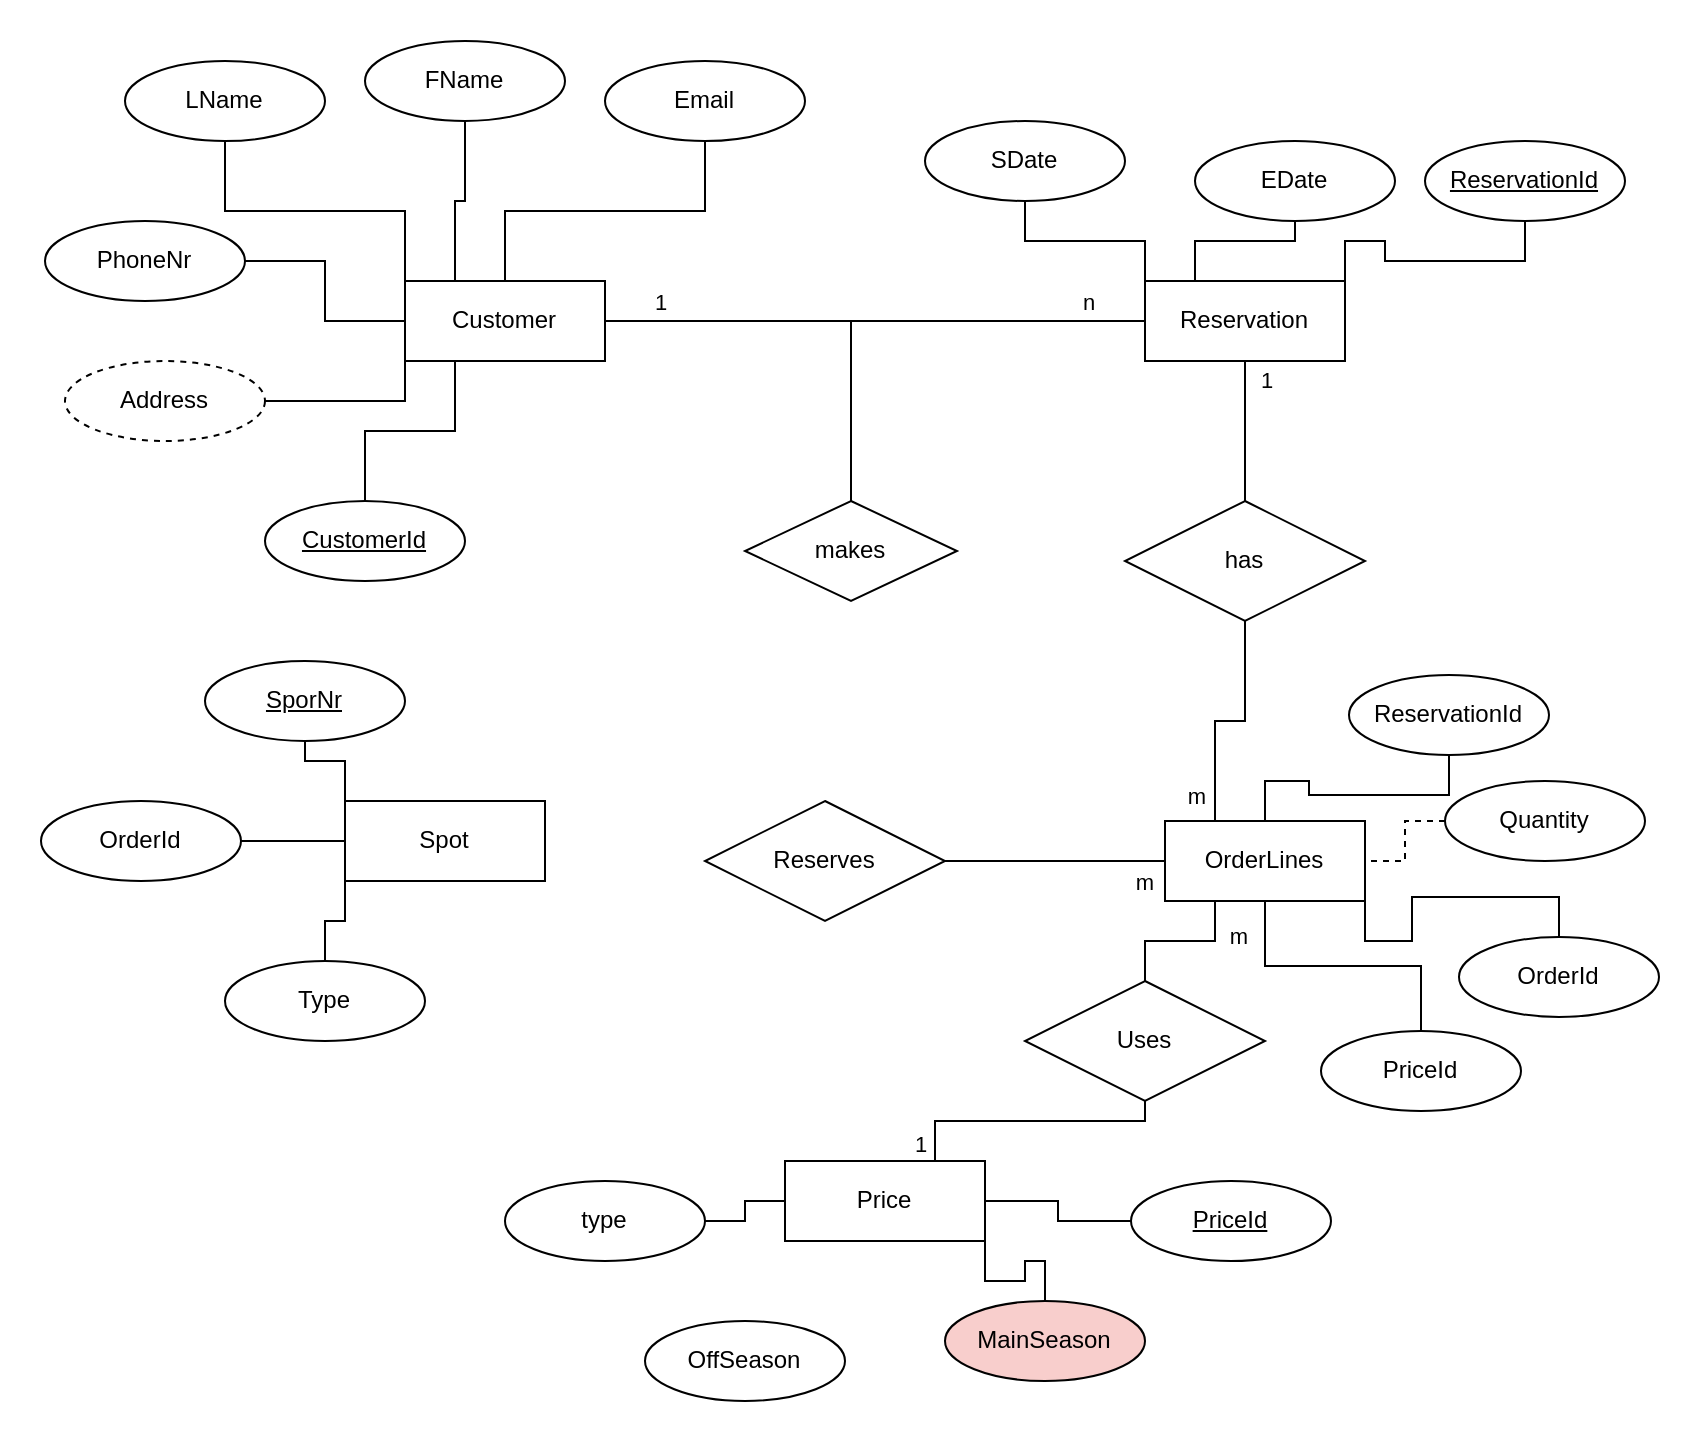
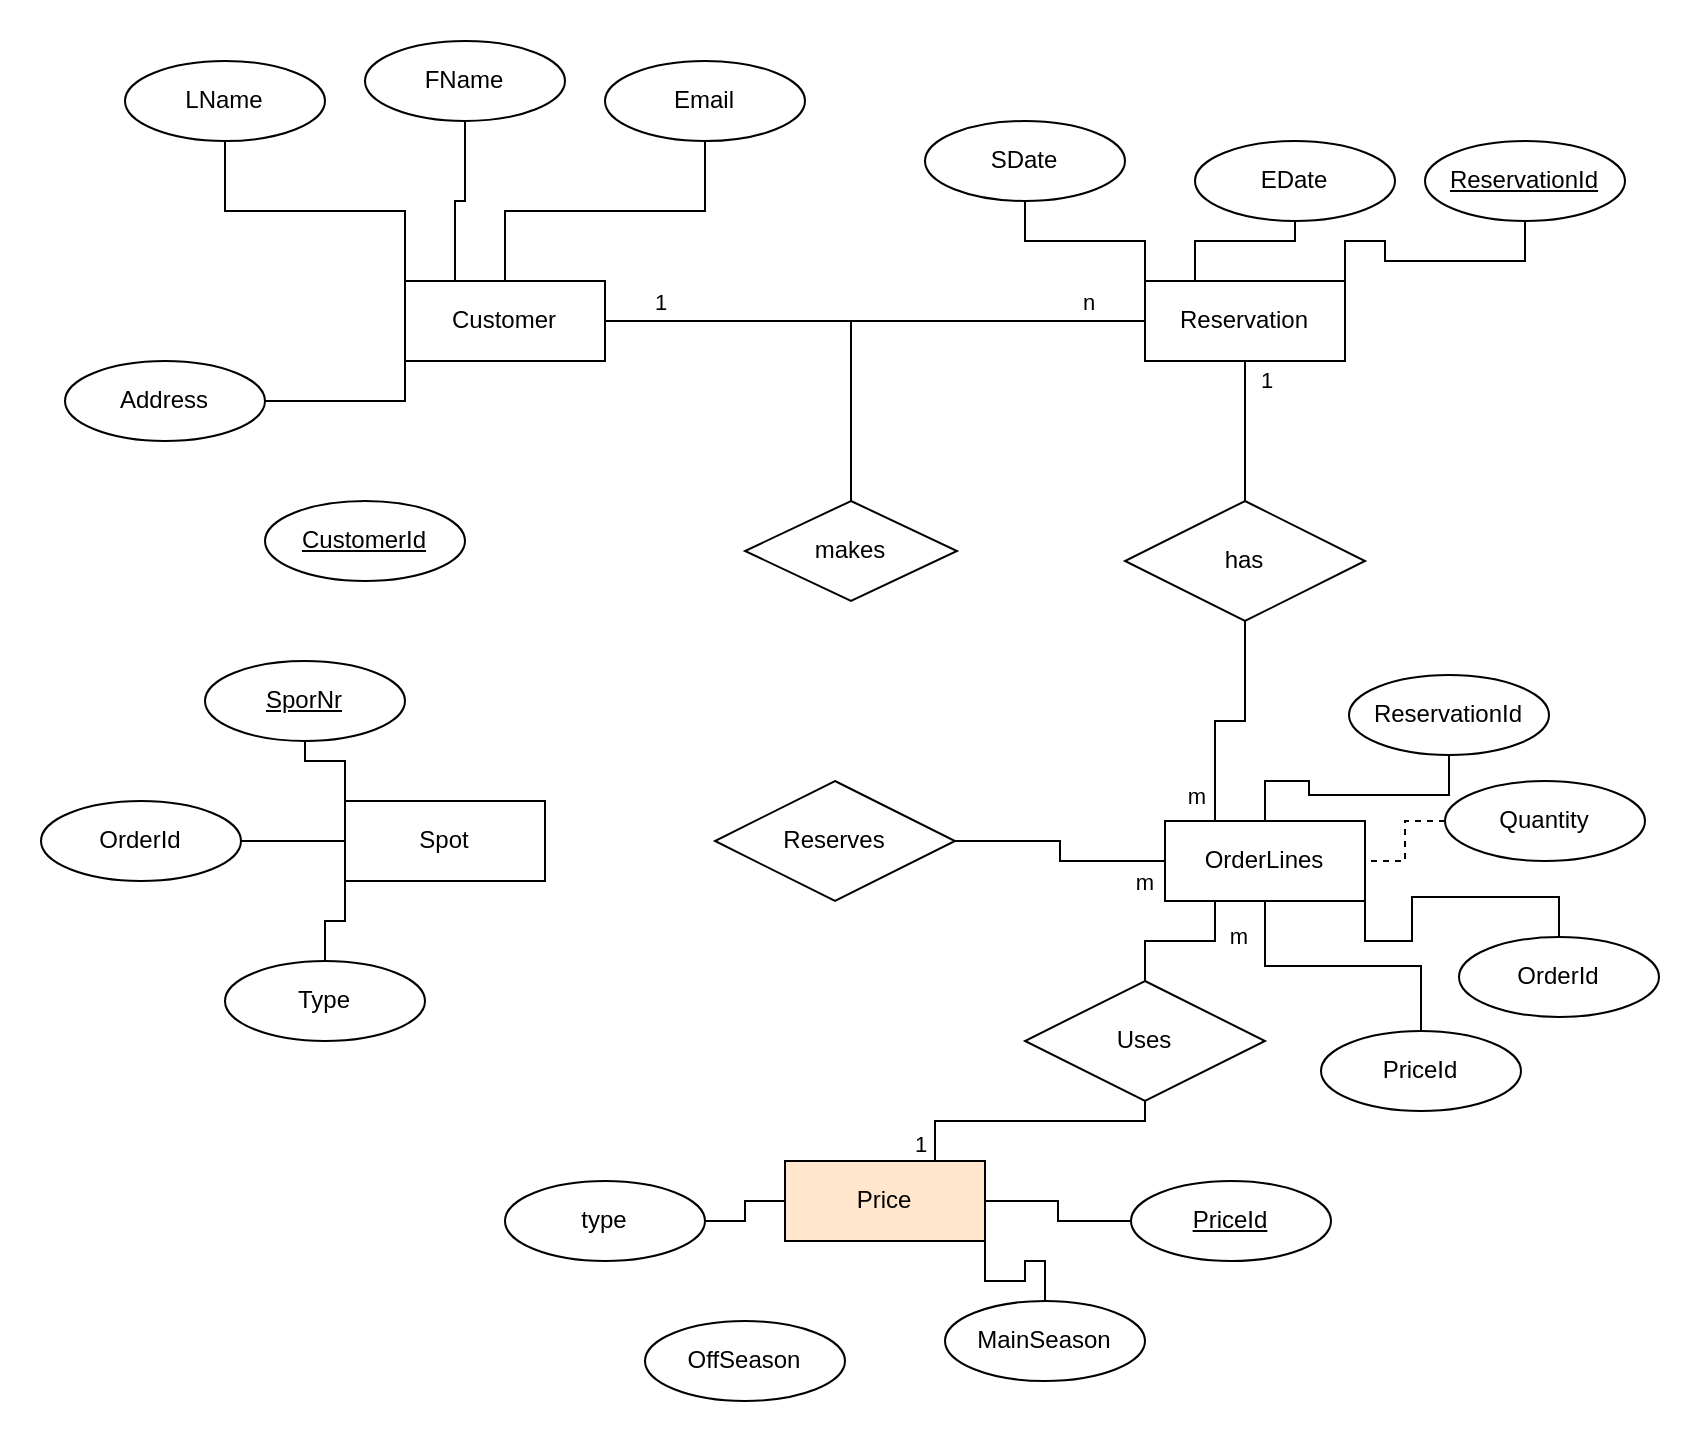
- <mxCell id="14" value="PhoneNr" style="ellipse;whiteSpace=wrap;html=1;align=center;" vertex="1" parent="1"><mxGeometry x="22" y="110" width="100" height="40" as="geometry" /></mxCell>
- <mxCell id="5" style="edgeStyle=orthogonalEdgeStyle;rounded=0;orthogonalLoop=1;jettySize=auto;html=1;exitX=0;exitY=0.5;exitDx=0;exitDy=0;endArrow=none;endFill=0;" edge="1" parent="1" source="10" target="14"><mxGeometry relative="1" as="geometry" /></mxCell>
- <mxCell id="15" value="Address" style="ellipse;whiteSpace=wrap;html=1;align=center;dashed=1;" vertex="1" parent="1"><mxGeometry x="32" y="180" width="100" height="40" as="geometry" /></mxCell>
+ <mxCell id="15" value="Address" style="ellipse;whiteSpace=wrap;html=1;align=center;" vertex="1" parent="1"><mxGeometry x="32" y="180" width="100" height="40" as="geometry" /></mxCell>
- <mxCell id="7" style="edgeStyle=orthogonalEdgeStyle;rounded=0;orthogonalLoop=1;jettySize=auto;html=1;exitX=0.25;exitY=1;exitDx=0;exitDy=0;endArrow=none;endFill=0;" edge="1" parent="1" source="10" target="16"><mxGeometry relative="1" as="geometry" /></mxCell>
- <mxCell id="54" value="Reserves" style="shape=rhombus;perimeter=rhombusPerimeter;whiteSpace=wrap;html=1;align=center;" vertex="1" parent="1"><mxGeometry x="352" y="400" width="120" height="60" as="geometry" /></mxCell>
+ <mxCell id="54" value="Reserves" style="shape=rhombus;perimeter=rhombusPerimeter;whiteSpace=wrap;html=1;align=center;" vertex="1" parent="1"><mxGeometry x="357" y="390" width="120" height="60" as="geometry" /></mxCell>
- <mxCell id="48" value="Price" style="whiteSpace=wrap;html=1;align=center;" vertex="1" parent="1"><mxGeometry x="392" y="580" width="100" height="40" as="geometry" /></mxCell>
+ <mxCell id="48" value="Price" style="whiteSpace=wrap;html=1;align=center;fillColor=#ffe6cc;" vertex="1" parent="1"><mxGeometry x="392" y="580" width="100" height="40" as="geometry" /></mxCell>
- <mxCell id="51" value="MainSeason" style="ellipse;whiteSpace=wrap;html=1;align=center;fillColor=#f8cecc;" vertex="1" parent="1"><mxGeometry x="472" y="650" width="100" height="40" as="geometry" /></mxCell>
+ <mxCell id="51" value="MainSeason" style="ellipse;whiteSpace=wrap;html=1;align=center;" vertex="1" parent="1"><mxGeometry x="472" y="650" width="100" height="40" as="geometry" /></mxCell>
